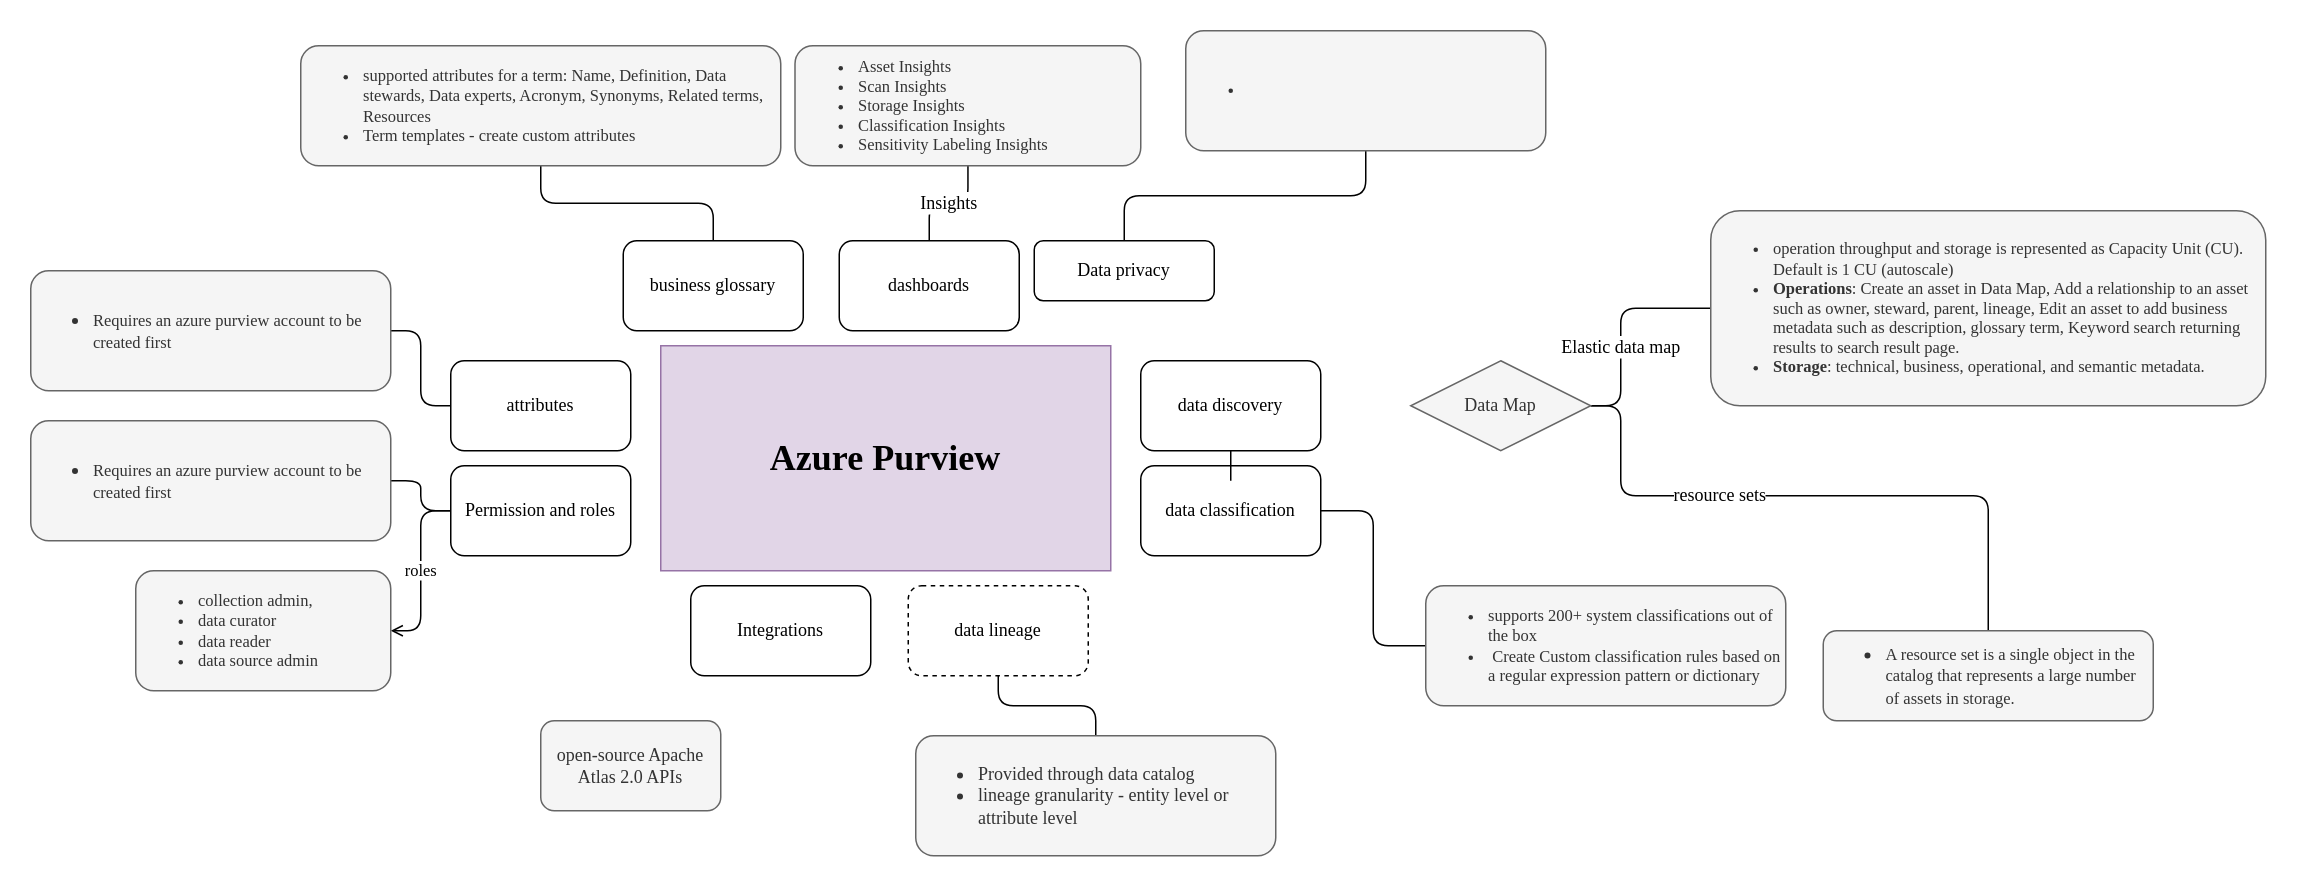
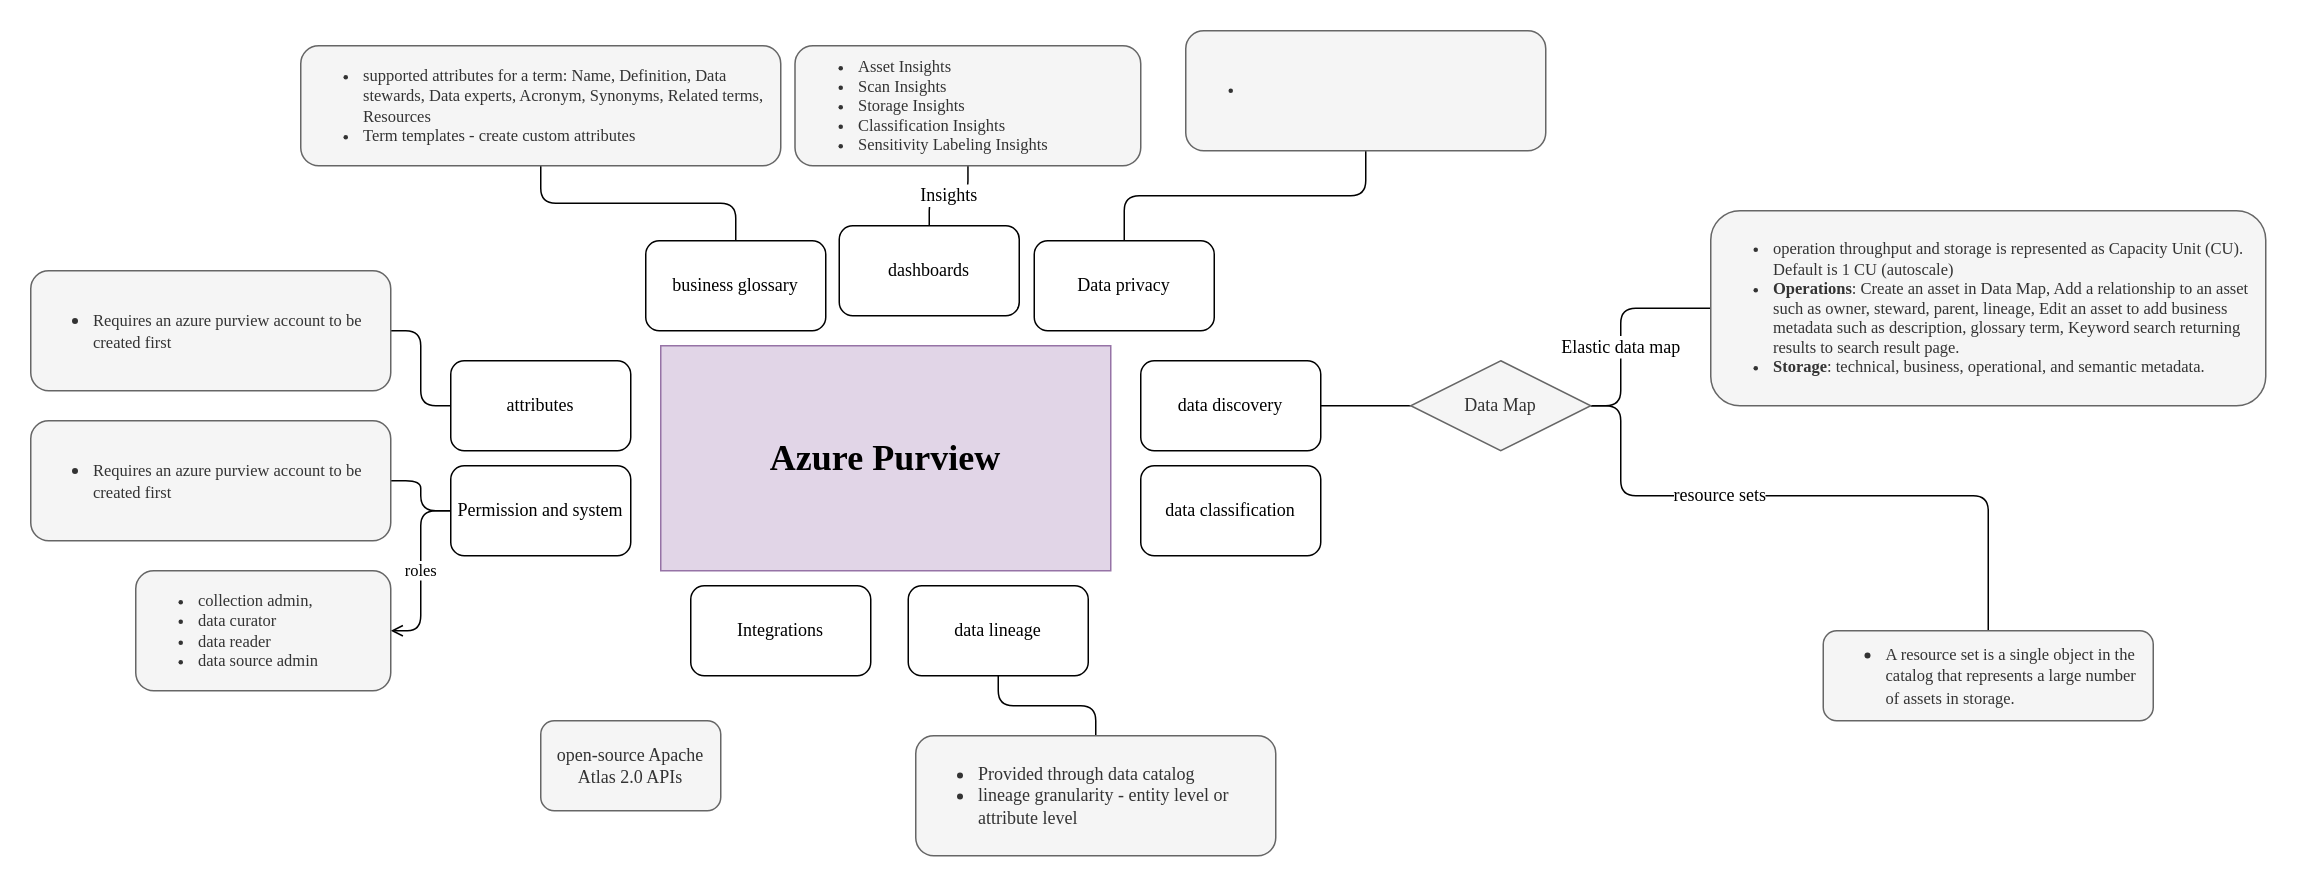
- <mxCell id="33" value="Data privacy" style="rounded=1;whiteSpace=wrap;html=1;fontFamily=Tahoma;" parent="1" vertex="1"><mxGeometry x="689" y="160" width="120" height="40" as="geometry" /></mxCell>
+ <mxCell id="33" value="Data privacy" style="rounded=1;whiteSpace=wrap;html=1;fontFamily=Tahoma;" parent="1" vertex="1"><mxGeometry x="689" y="160" width="120" height="60" as="geometry" /></mxCell>
- <mxCell id="10" value="business glossary" style="rounded=1;whiteSpace=wrap;html=1;fontFamily=Tahoma;" parent="1" vertex="1"><mxGeometry x="415" y="160" width="120" height="60" as="geometry" /></mxCell>
+ <mxCell id="10" value="business glossary" style="rounded=1;whiteSpace=wrap;html=1;fontFamily=Tahoma;" parent="1" vertex="1"><mxGeometry x="430" y="160" width="120" height="60" as="geometry" /></mxCell>
- <mxCell id="13" value="dashboards" style="rounded=1;whiteSpace=wrap;html=1;fontFamily=Tahoma;" parent="1" vertex="1"><mxGeometry x="559" y="160" width="120" height="60" as="geometry" /></mxCell>
+ <mxCell id="13" value="dashboards" style="rounded=1;whiteSpace=wrap;html=1;fontFamily=Tahoma;" parent="1" vertex="1"><mxGeometry x="559" y="150" width="120" height="60" as="geometry" /></mxCell>
- <mxCell id="5" style="edgeStyle=orthogonalEdgeStyle;rounded=0;orthogonalLoop=1;jettySize=auto;html=1;fontFamily=Tahoma;endArrow=none;endFill=0;" parent="1" source="6" target="4" edge="1"><mxGeometry relative="1" as="geometry" /></mxCell>
+ <mxCell id="5" style="edgeStyle=orthogonalEdgeStyle;rounded=0;orthogonalLoop=1;jettySize=auto;html=1;fontFamily=Tahoma;endArrow=none;endFill=0;" parent="1" source="6" target="18" edge="1"><mxGeometry relative="1" as="geometry" /></mxCell>
- <mxCell id="24" value="Permission and roles" style="rounded=1;whiteSpace=wrap;html=1;fontFamily=Tahoma;" parent="1" vertex="1"><mxGeometry x="300" y="310" width="120" height="60" as="geometry" /></mxCell>
+ <mxCell id="24" value="Permission and system" style="rounded=1;whiteSpace=wrap;html=1;fontFamily=Tahoma;" parent="1" vertex="1"><mxGeometry x="300" y="310" width="120" height="60" as="geometry" /></mxCell>
- <mxCell id="3" style="edgeStyle=orthogonalEdgeStyle;rounded=1;orthogonalLoop=1;jettySize=auto;html=1;entryX=0;entryY=0.5;entryDx=0;entryDy=0;fontFamily=Tahoma;fontSize=10;endArrow=none;endFill=0;strokeColor=default;" parent="1" source="4" target="30" edge="1"><mxGeometry relative="1" as="geometry" /></mxCell>
- <mxCell id="8" value="data lineage" style="rounded=1;whiteSpace=wrap;html=1;fontFamily=Tahoma;dashed=1;" parent="1" vertex="1"><mxGeometry x="605" y="390" width="120" height="60" as="geometry" /></mxCell>
+ <mxCell id="8" value="data lineage" style="rounded=1;whiteSpace=wrap;html=1;fontFamily=Tahoma;" parent="1" vertex="1"><mxGeometry x="605" y="390" width="120" height="60" as="geometry" /></mxCell>
- <mxCell id="30" value="&lt;ul style=&quot;font-size: 11px&quot;&gt;&lt;li&gt;supports 200+ system classifications out of the box&lt;br&gt;&lt;/li&gt;&lt;li&gt;&amp;nbsp;Create Custom classification rules based on a regular expression pattern or dictionary&lt;br&gt;&lt;/li&gt;&lt;/ul&gt;" style="rounded=1;whiteSpace=wrap;html=1;fontFamily=Tahoma;fillColor=#f5f5f5;fontColor=#333333;strokeColor=#666666;align=left;" parent="1" vertex="1"><mxGeometry x="950" y="390" width="240" height="80" as="geometry" /></mxCell>
